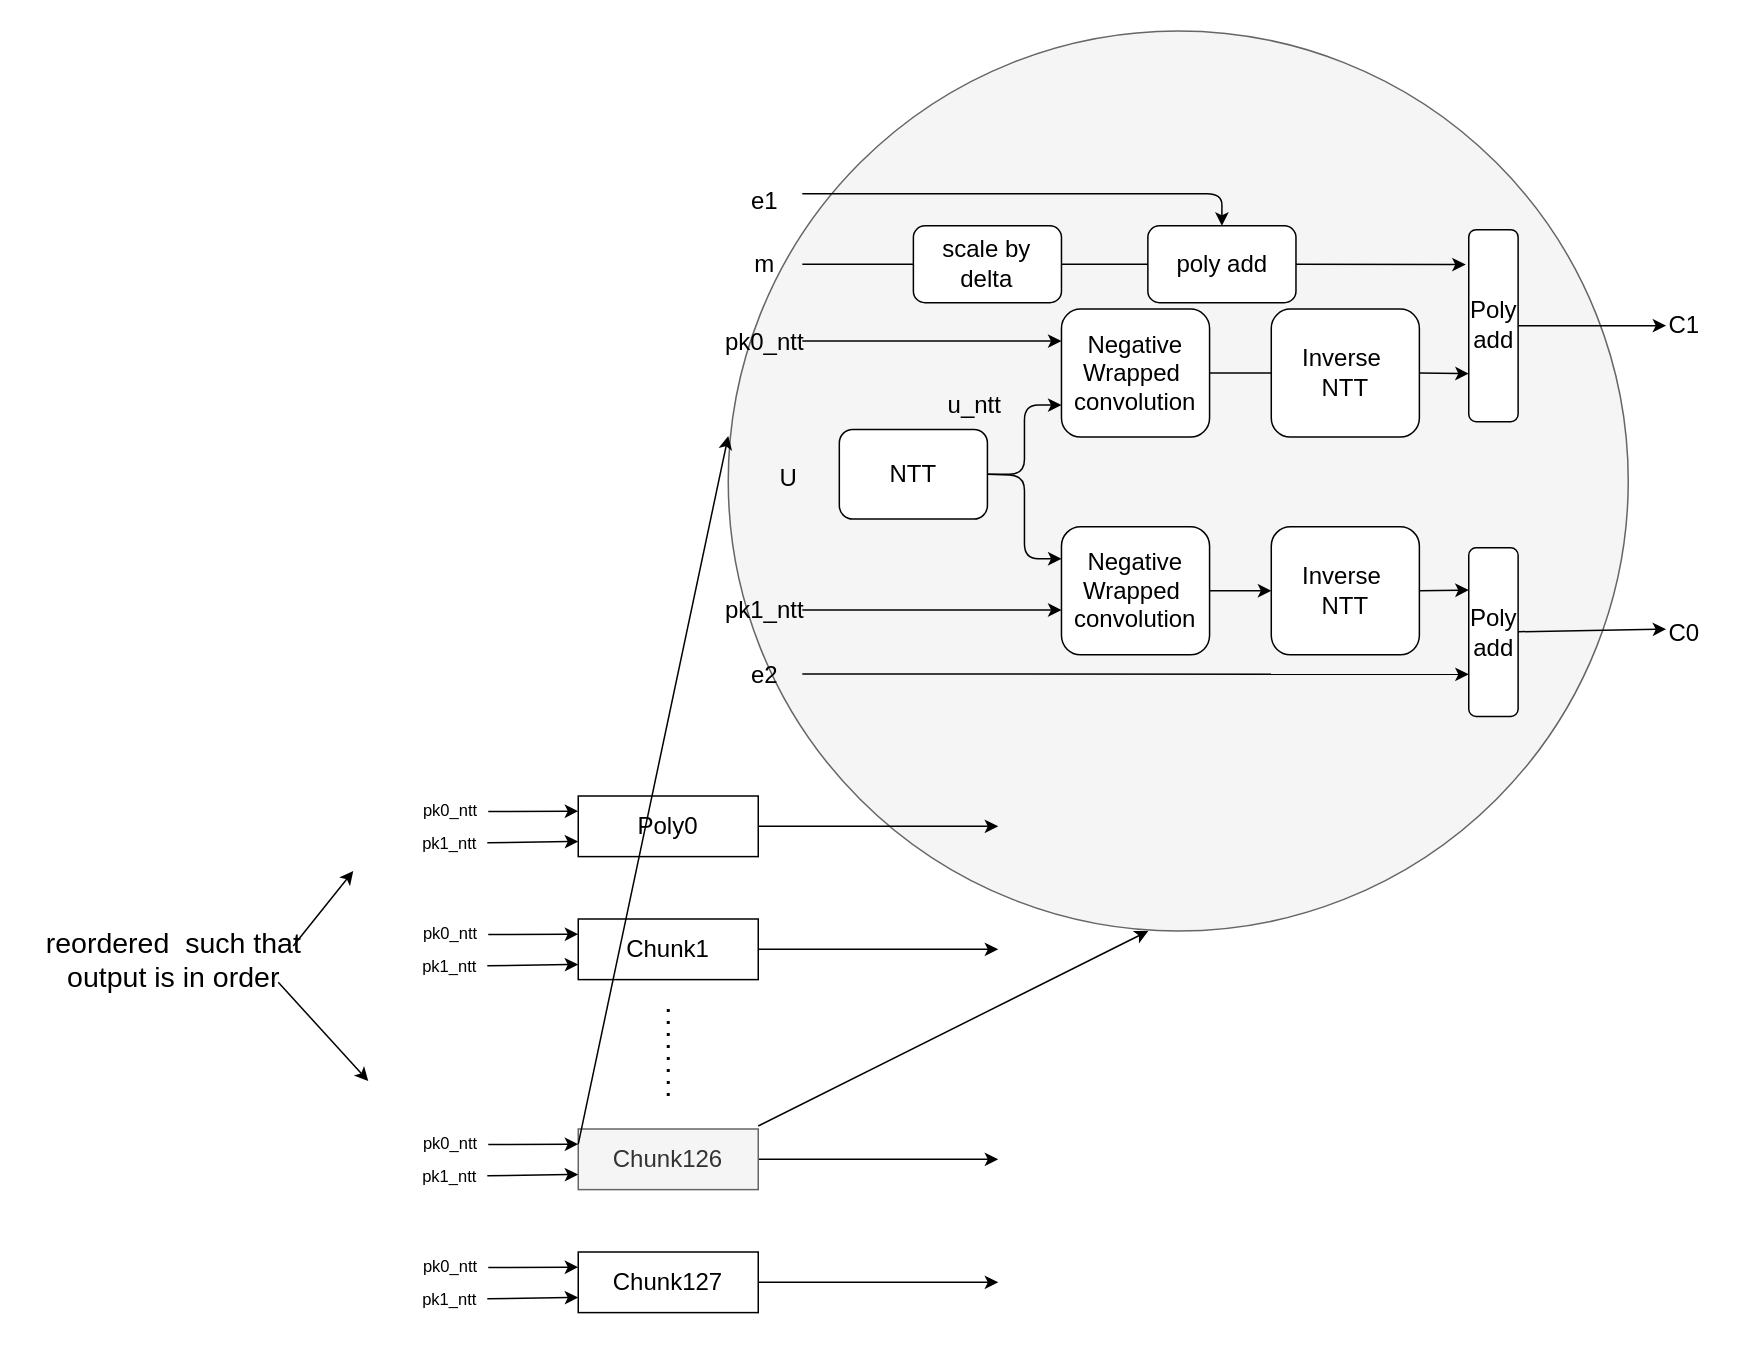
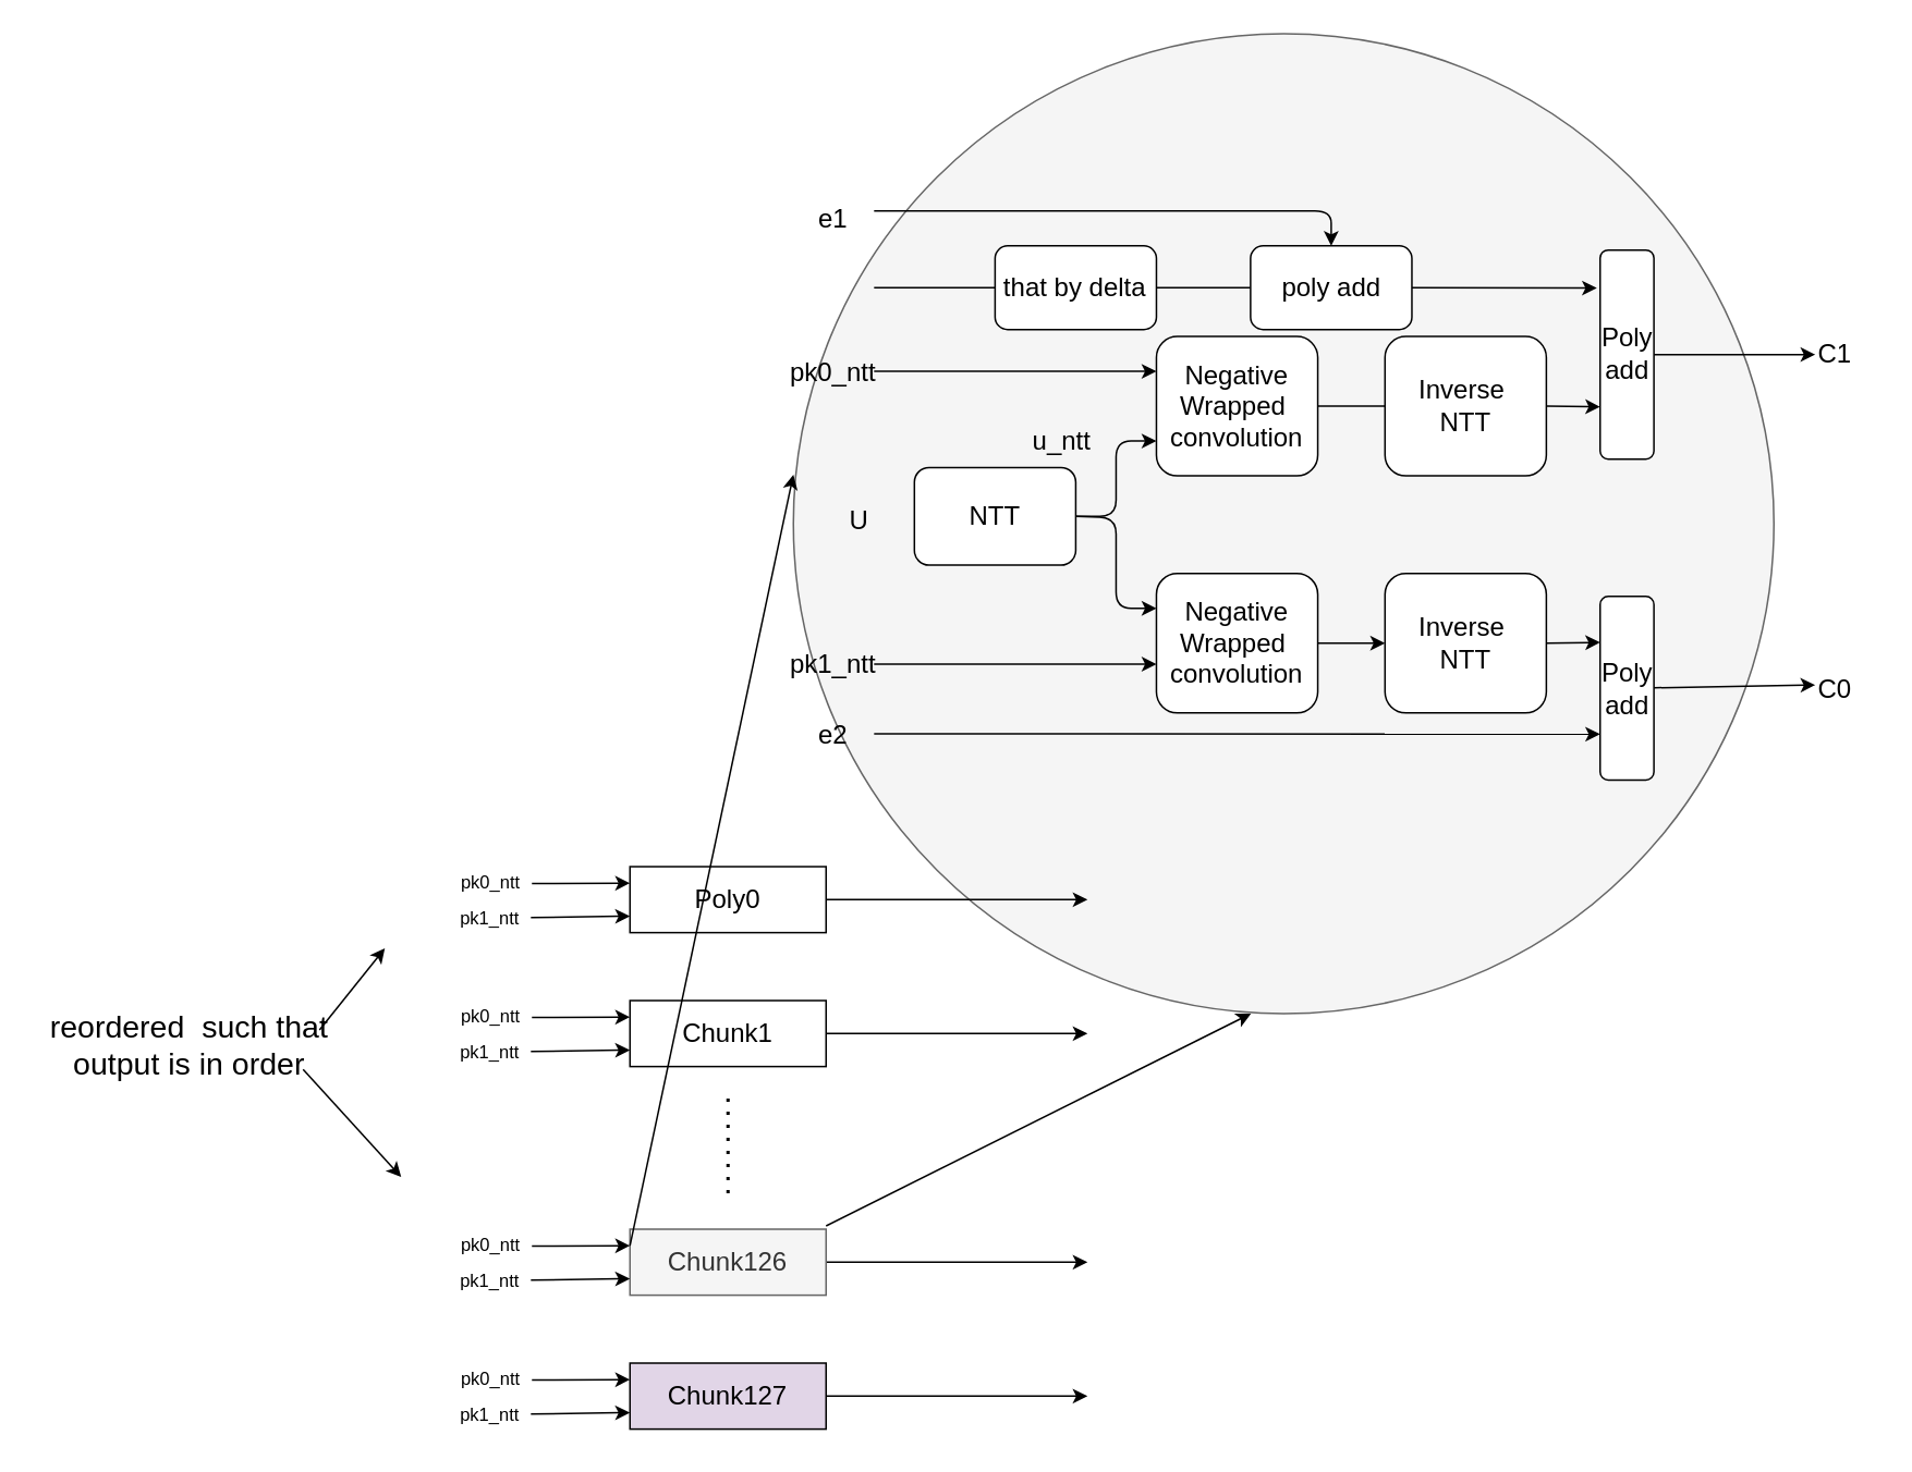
- <mxCell id="28" value="scale by delta" style="rounded=1;whiteSpace=wrap;html=1;fontSize=16;" vertex="1" parent="2"><mxGeometry x="123.418" y="29.878" width="98.734" height="51.22" as="geometry" /></mxCell>
+ <mxCell id="28" value="that by delta" style="rounded=1;whiteSpace=wrap;html=1;fontSize=16;" vertex="1" parent="2"><mxGeometry x="123.418" y="29.878" width="98.734" height="51.22" as="geometry" /></mxCell>
- <mxCell id="26" value="m" style="text;html=1;strokeColor=none;fillColor=none;align=center;verticalAlign=middle;whiteSpace=wrap;rounded=0;fontSize=16;" vertex="1" parent="2"><mxGeometry y="42.683" width="49.367" height="25.61" as="geometry" /></mxCell>
- <mxCell id="51" value="Chunk127" style="rounded=0;whiteSpace=wrap;html=1;fontSize=16;" vertex="1" parent="37"><mxGeometry y="304" width="120" height="40.415" as="geometry" /></mxCell>
+ <mxCell id="51" value="Chunk127" style="rounded=0;whiteSpace=wrap;html=1;fontSize=16;fillColor=#e1d5e7;" vertex="1" parent="37"><mxGeometry y="304" width="120" height="40.415" as="geometry" /></mxCell>
